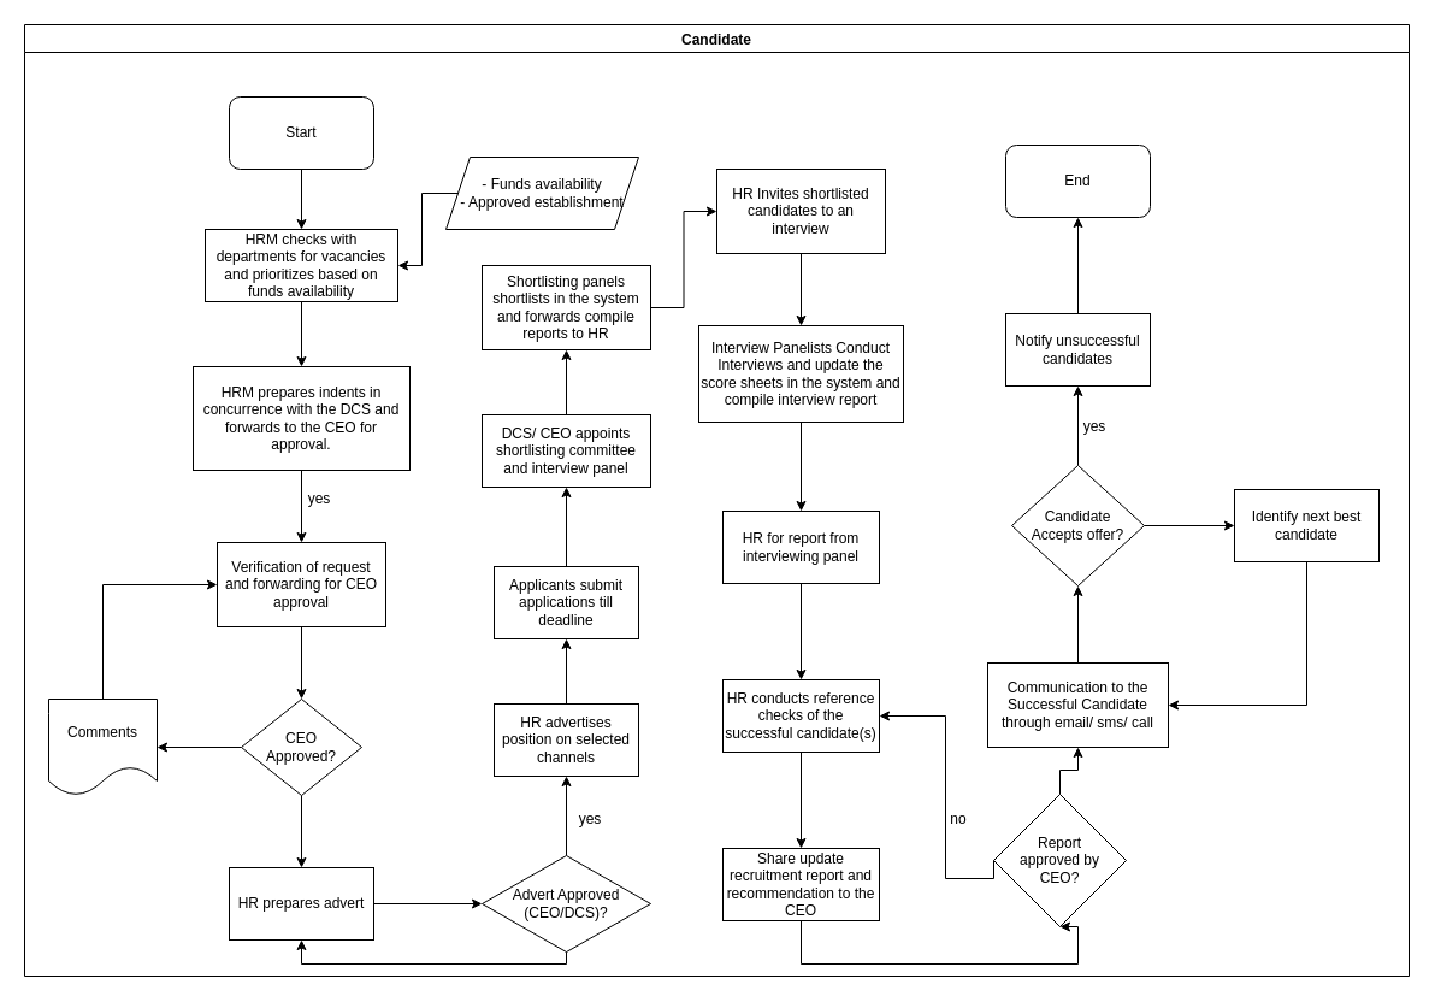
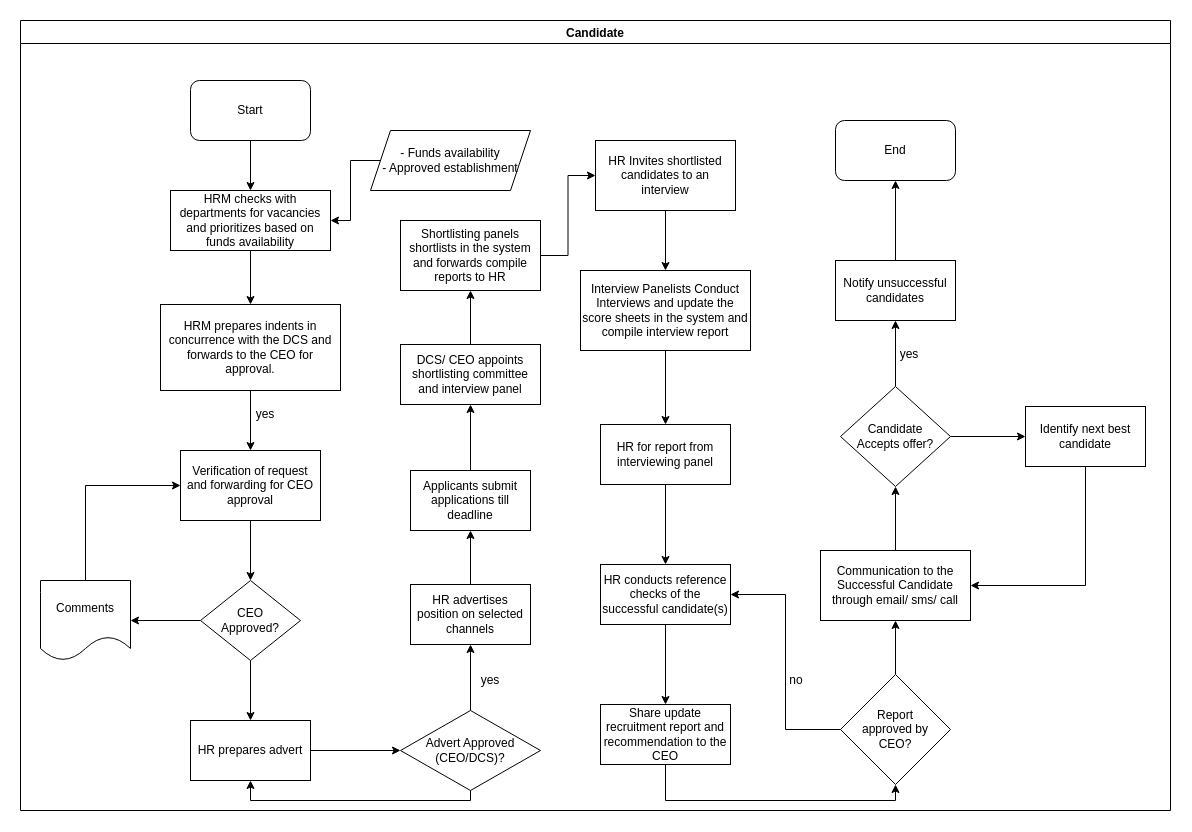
- <mxCell id="43" value="&lt;div&gt;Report &lt;br&gt;&lt;/div&gt;&lt;div&gt;approved by &lt;br&gt;&lt;/div&gt;&lt;div&gt;CEO?&lt;/div&gt;" style="rhombus;whiteSpace=wrap;html=1;rounded=0;" vertex="1" parent="2"><mxGeometry x="805" y="639" width="110" height="110" as="geometry" /></mxCell>
+ <mxCell id="43" value="&lt;div&gt;Report &lt;br&gt;&lt;/div&gt;&lt;div&gt;approved by &lt;br&gt;&lt;/div&gt;&lt;div&gt;CEO?&lt;/div&gt;" style="rhombus;whiteSpace=wrap;html=1;rounded=0;" vertex="1" parent="2"><mxGeometry x="820" y="654" width="110" height="110" as="geometry" /></mxCell>
